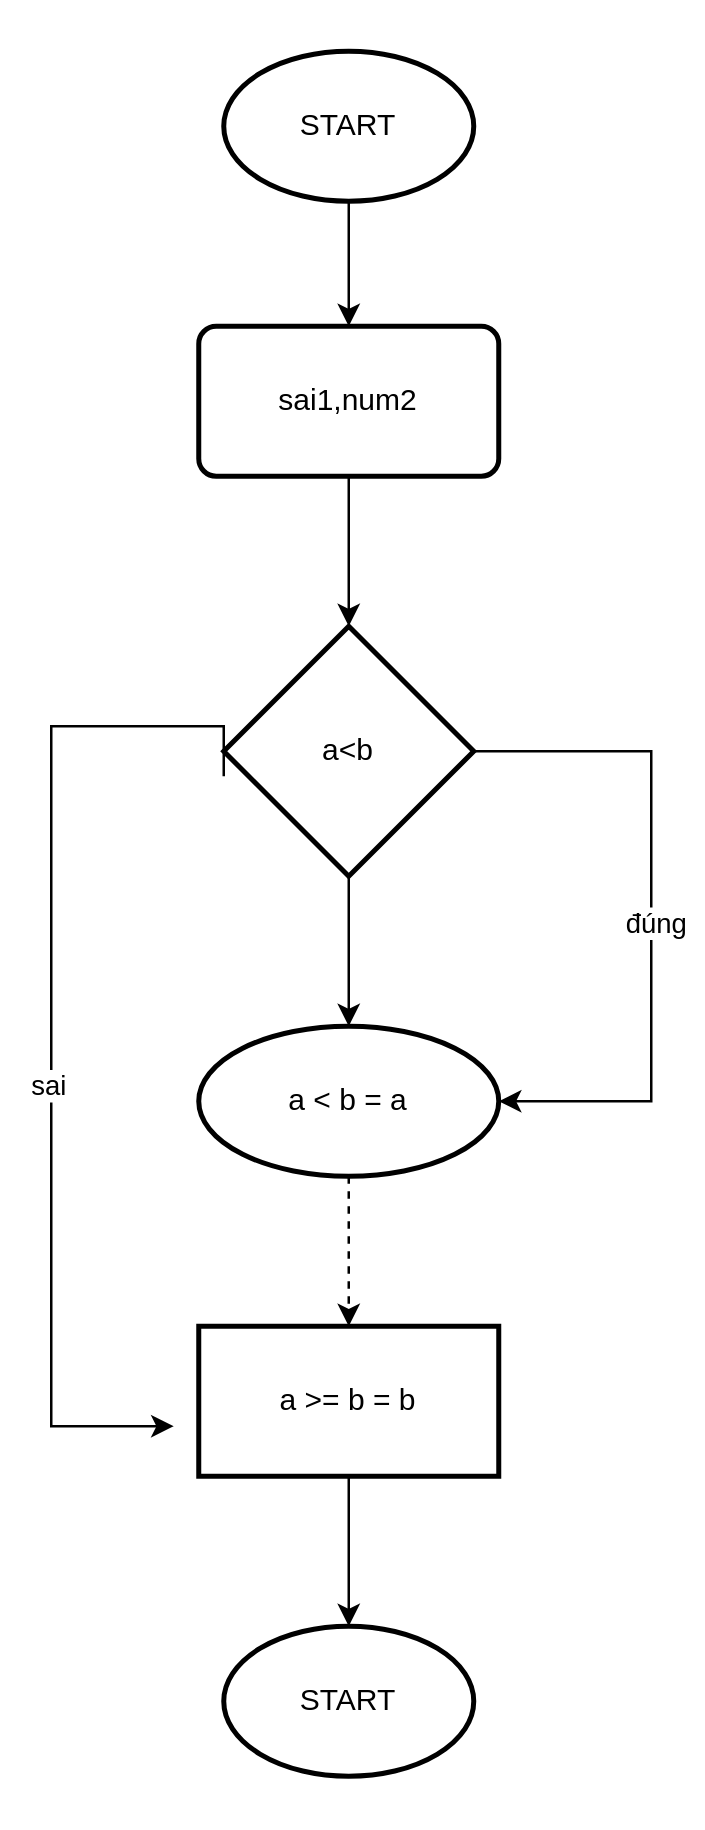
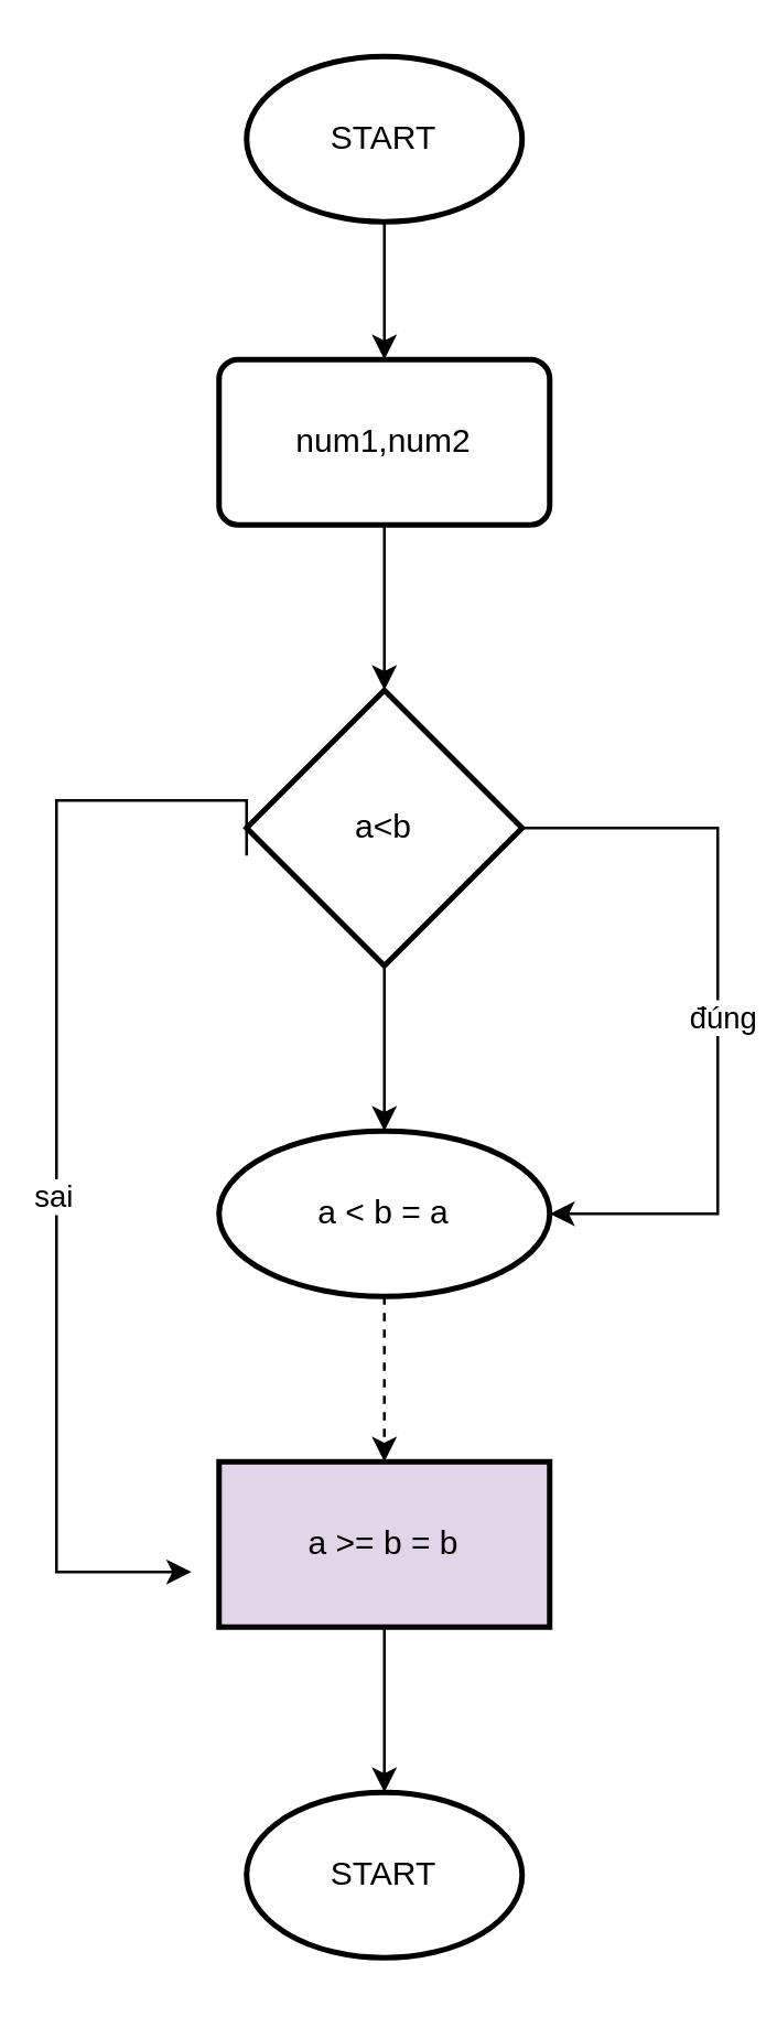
- <mxCell id="5" value="sai1,num2" style="rounded=1;whiteSpace=wrap;html=1;absoluteArcSize=1;arcSize=14;strokeWidth=2;" parent="1" vertex="1"><mxGeometry x="79" y="130" width="120" height="60" as="geometry" /></mxCell>
+ <mxCell id="5" value="num1,num2" style="rounded=1;whiteSpace=wrap;html=1;absoluteArcSize=1;arcSize=14;strokeWidth=2;" parent="1" vertex="1"><mxGeometry x="79" y="130" width="120" height="60" as="geometry" /></mxCell>
- <mxCell id="14" value="a &amp;gt;= b = b" style="whiteSpace=wrap;html=1;strokeWidth=2;" parent="1" vertex="1"><mxGeometry x="79" y="530" width="120" height="60" as="geometry" /></mxCell>
+ <mxCell id="14" value="a &amp;gt;= b = b" style="whiteSpace=wrap;html=1;strokeWidth=2;fillColor=#e1d5e7;" parent="1" vertex="1"><mxGeometry x="79" y="530" width="120" height="60" as="geometry" /></mxCell>
